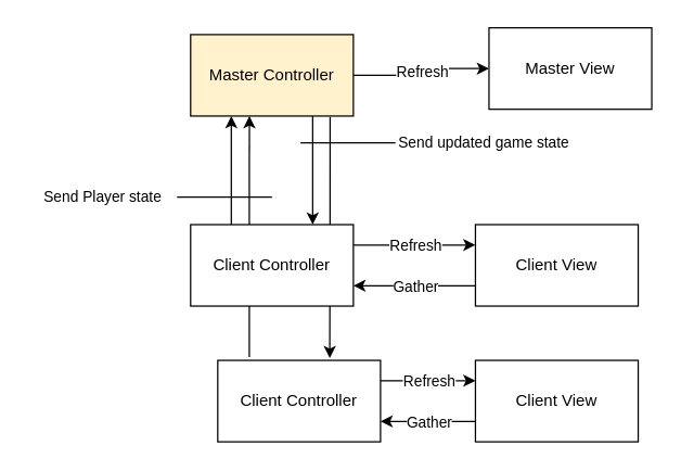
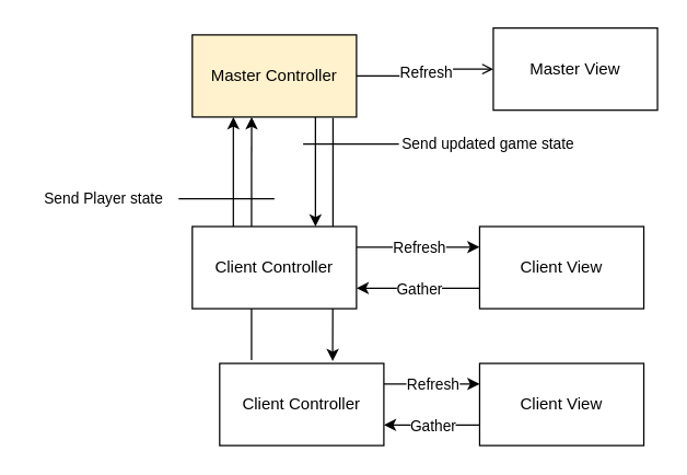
- <mxCell id="2" value="" style="edgeStyle=orthogonalEdgeStyle;rounded=0;orthogonalLoop=1;jettySize=auto;html=1;" edge="1" parent="1" source="7" target="12"><mxGeometry relative="1" as="geometry" /></mxCell>
+ <mxCell id="2" value="" style="edgeStyle=orthogonalEdgeStyle;rounded=0;orthogonalLoop=1;jettySize=auto;html=1;endArrow=open;" edge="1" parent="1" source="7" target="12"><mxGeometry relative="1" as="geometry" /></mxCell>
